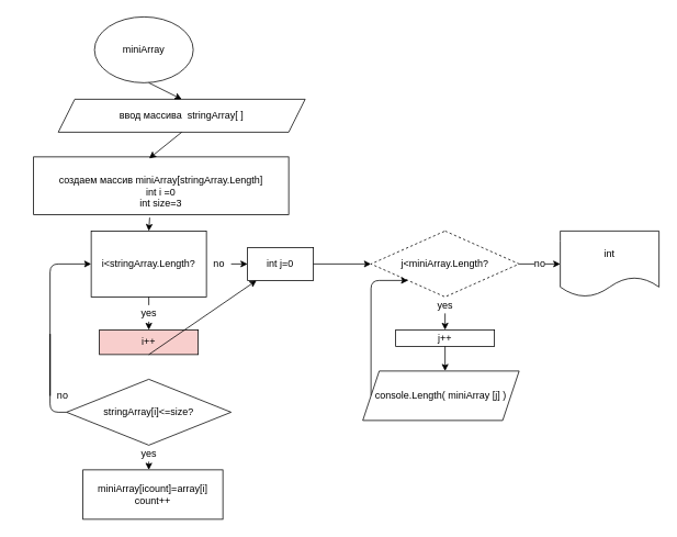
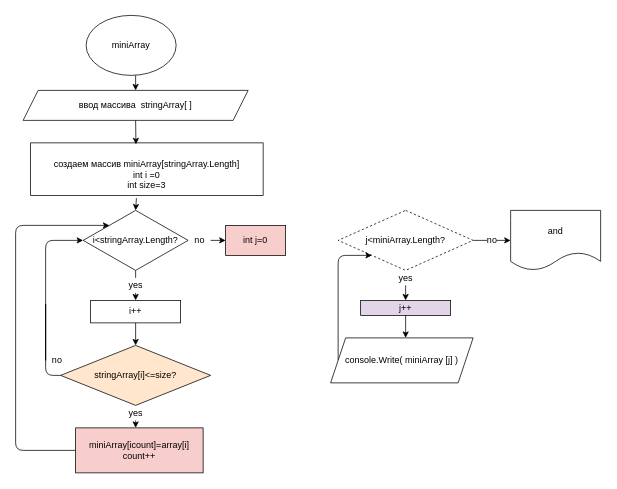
- <mxCell id="3" value="&lt;div style=&quot;text-align: justify&quot;&gt;&lt;span&gt;&lt;br&gt;&lt;/span&gt;&lt;/div&gt;&lt;div style=&quot;text-align: justify&quot;&gt;&lt;span&gt;&lt;br&gt;&lt;/span&gt;&lt;/div&gt;&lt;div style=&quot;text-align: justify&quot;&gt;&lt;span&gt;ввод массива&amp;nbsp; stringArray[ ]&lt;/span&gt;&lt;/div&gt;&lt;span style=&quot;background-color: rgb(30 , 30 , 30)&quot;&gt;&lt;div style=&quot;text-align: justify&quot;&gt;&lt;font color=&quot;#d4d4d4&quot; face=&quot;consolas, courier new, monospace&quot;&gt;&lt;br&gt;&lt;/font&gt;&lt;/div&gt;&lt;br&gt;&lt;/span&gt;" style="shape=parallelogram;perimeter=parallelogramPerimeter;whiteSpace=wrap;html=1;fixedSize=1;" parent="1" vertex="1"><mxGeometry x="70" y="120" width="300" height="40" as="geometry" /></mxCell>
+ <mxCell id="3" value="&lt;div style=&quot;text-align: justify&quot;&gt;&lt;span&gt;&lt;br&gt;&lt;/span&gt;&lt;/div&gt;&lt;div style=&quot;text-align: justify&quot;&gt;&lt;span&gt;&lt;br&gt;&lt;/span&gt;&lt;/div&gt;&lt;div style=&quot;text-align: justify&quot;&gt;&lt;span&gt;ввод массива&amp;nbsp; stringArray[ ]&lt;/span&gt;&lt;/div&gt;&lt;span style=&quot;background-color: rgb(30 , 30 , 30)&quot;&gt;&lt;div style=&quot;text-align: justify&quot;&gt;&lt;font color=&quot;#d4d4d4&quot; face=&quot;consolas, courier new, monospace&quot;&gt;&lt;br&gt;&lt;/font&gt;&lt;/div&gt;&lt;br&gt;&lt;/span&gt;" style="shape=parallelogram;perimeter=parallelogramPerimeter;whiteSpace=wrap;html=1;fixedSize=1;" parent="1" vertex="1"><mxGeometry x="30" y="120" width="300" height="40" as="geometry" /></mxCell>
- <mxCell id="37" value="int" style="shape=document;whiteSpace=wrap;html=1;boundedLbl=1;fontSize=12;" parent="1" vertex="1"><mxGeometry x="680" y="280" width="120" height="80" as="geometry" /></mxCell>
+ <mxCell id="37" value="and" style="shape=document;whiteSpace=wrap;html=1;boundedLbl=1;fontSize=12;" parent="1" vertex="1"><mxGeometry x="680" y="280" width="120" height="80" as="geometry" /></mxCell>
- <mxCell id="7" value="i&amp;lt;stringArray.Length?" style="whiteSpace=wrap;html=1;fontSize=12;rounded=0;" parent="1" vertex="1"><mxGeometry x="110" y="280" width="140" height="80" as="geometry" /></mxCell>
+ <mxCell id="7" value="i&amp;lt;stringArray.Length?" style="rhombus;whiteSpace=wrap;html=1;fontSize=12;" parent="1" vertex="1"><mxGeometry x="110" y="280" width="140" height="80" as="geometry" /></mxCell>
- <mxCell id="18" value="int j=0" style="rounded=0;whiteSpace=wrap;html=1;fontSize=12;" parent="1" vertex="1"><mxGeometry x="300" y="300" width="80" height="40" as="geometry" /></mxCell>
+ <mxCell id="18" value="int j=0" style="rounded=0;whiteSpace=wrap;html=1;fontSize=12;fillColor=#f8cecc;" parent="1" vertex="1"><mxGeometry x="300" y="300" width="80" height="40" as="geometry" /></mxCell>
- <mxCell id="19" value="" style="endArrow=classic;html=1;fontSize=12;exitX=1;exitY=0.5;exitDx=0;exitDy=0;entryX=0;entryY=0.5;entryDx=0;entryDy=0;" parent="1" source="18" target="20" edge="1"><mxGeometry width="50" height="50" relative="1" as="geometry"><mxPoint x="190" y="480" as="sourcePoint" /><mxPoint x="420" y="320" as="targetPoint" /></mxGeometry></mxCell>
- <mxCell id="12" value="" style="endArrow=classic;html=1;fontSize=12;exitX=0.5;exitY=1;exitDx=0;exitDy=0;" parent="1" source="10" target="18" edge="1"><mxGeometry width="50" height="50" relative="1" as="geometry"><mxPoint x="190" y="350" as="sourcePoint" /><mxPoint x="240" y="300" as="targetPoint" /></mxGeometry></mxCell>
+ <mxCell id="12" value="" style="endArrow=classic;html=1;fontSize=12;exitX=0.5;exitY=1;exitDx=0;exitDy=0;entryX=0.5;entryY=0;entryDx=0;entryDy=0;" parent="1" source="10" target="11" edge="1"><mxGeometry width="50" height="50" relative="1" as="geometry"><mxPoint x="190" y="350" as="sourcePoint" /><mxPoint x="240" y="300" as="targetPoint" /></mxGeometry></mxCell>
- <mxCell id="32" value="j++" style="rounded=0;whiteSpace=wrap;html=1;fontSize=12;" parent="1" vertex="1"><mxGeometry x="480" y="400" width="120" height="20" as="geometry" /></mxCell>
+ <mxCell id="32" value="j++" style="rounded=0;whiteSpace=wrap;html=1;fontSize=12;fillColor=#e1d5e7;" parent="1" vertex="1"><mxGeometry x="480" y="400" width="120" height="20" as="geometry" /></mxCell>
- <mxCell id="10" value="i++&lt;br&gt;" style="rounded=0;whiteSpace=wrap;html=1;fontSize=12;fillColor=#f8cecc;" parent="1" vertex="1"><mxGeometry x="120" y="400" width="120" height="30" as="geometry" /></mxCell>
+ <mxCell id="10" value="i++&lt;br&gt;" style="rounded=0;whiteSpace=wrap;html=1;fontSize=12;" parent="1" vertex="1"><mxGeometry x="120" y="400" width="120" height="30" as="geometry" /></mxCell>
+ <mxCell id="16" value="" style="endArrow=classic;html=1;fontSize=12;exitX=0;exitY=0.5;exitDx=0;exitDy=0;entryX=0;entryY=0;entryDx=0;entryDy=0;" parent="1" source="14" target="7" edge="1"><mxGeometry width="50" height="50" relative="1" as="geometry"><mxPoint x="190" y="480" as="sourcePoint" /><mxPoint x="40" y="290" as="targetPoint" /><Array as="points"><mxPoint x="20" y="600" /><mxPoint x="20" y="300" /></Array></mxGeometry></mxCell>
- <mxCell id="36" value="&lt;span&gt;console.Length( miniArray [j] )&lt;/span&gt;" style="shape=parallelogram;perimeter=parallelogramPerimeter;whiteSpace=wrap;html=1;fixedSize=1;fontSize=12;" parent="1" vertex="1"><mxGeometry x="440" y="450" width="190" height="60" as="geometry" /></mxCell>
+ <mxCell id="36" value="&lt;span&gt;console.Write( miniArray [j] )&lt;/span&gt;" style="shape=parallelogram;perimeter=parallelogramPerimeter;whiteSpace=wrap;html=1;fixedSize=1;fontSize=12;" parent="1" vertex="1"><mxGeometry x="440" y="450" width="190" height="60" as="geometry" /></mxCell>
- <mxCell id="11" value="stringArray[i]&amp;lt;=size?" style="rhombus;whiteSpace=wrap;html=1;fontSize=12;" parent="1" vertex="1"><mxGeometry x="80" y="460" width="200" height="80" as="geometry" /></mxCell>
+ <mxCell id="11" value="stringArray[i]&amp;lt;=size?" style="rhombus;whiteSpace=wrap;html=1;fontSize=12;fillColor=#ffe6cc;" parent="1" vertex="1"><mxGeometry x="80" y="460" width="200" height="80" as="geometry" /></mxCell>
- <mxCell id="14" value="miniArray[icount]=array[i]&lt;br&gt;count++" style="rounded=0;whiteSpace=wrap;html=1;fontSize=12;" parent="1" vertex="1"><mxGeometry x="100" y="570" width="170" height="60" as="geometry" /></mxCell>
+ <mxCell id="14" value="miniArray[icount]=array[i]&lt;br&gt;count++" style="rounded=0;whiteSpace=wrap;html=1;fontSize=12;fillColor=#f8cecc;" parent="1" vertex="1"><mxGeometry x="100" y="570" width="170" height="60" as="geometry" /></mxCell>
